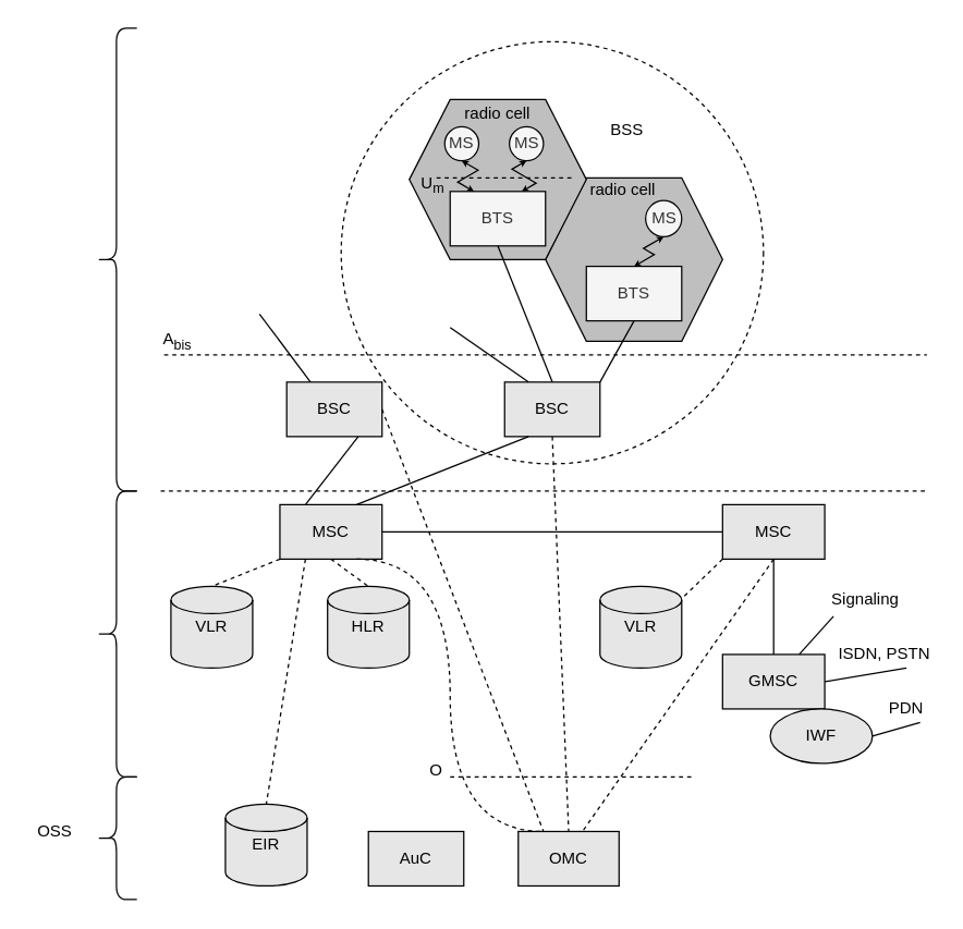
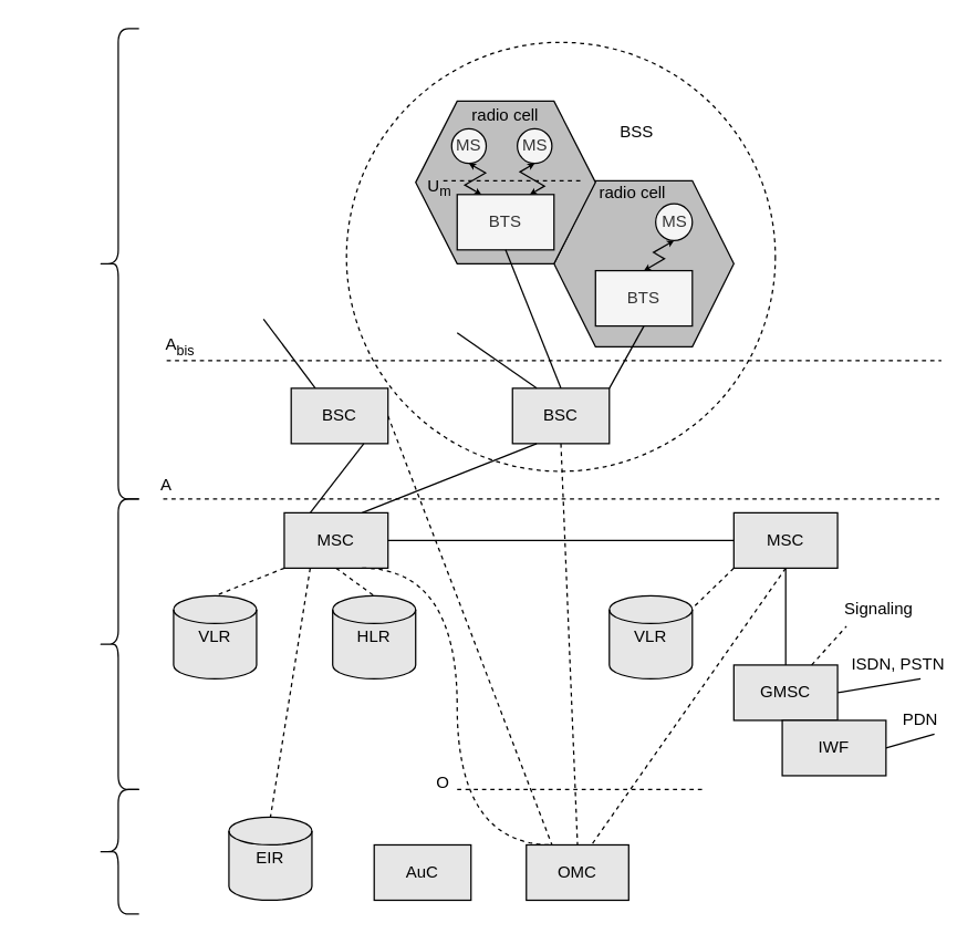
+ <mxCell id="61" value="A" style="text;html=1;strokeColor=none;fillColor=none;align=center;verticalAlign=middle;whiteSpace=wrap;rounded=0;shadow=0;sketch=0;strokeWidth=1;" parent="2" vertex="1"><mxGeometry x="80" y="310" width="40" height="20" as="geometry" /></mxCell>
- <mxCell id="27" style="edgeStyle=none;rounded=0;orthogonalLoop=1;jettySize=auto;html=1;exitX=0.75;exitY=0;exitDx=0;exitDy=0;dashed=0;endArrow=none;endFill=0;entryX=0.107;entryY=1.1;entryDx=0;entryDy=0;entryPerimeter=0;strokeWidth=1;" parent="2" source="20" target="26" edge="1"><mxGeometry relative="1" as="geometry"><mxPoint x="585" y="420" as="targetPoint" /></mxGeometry></mxCell>
+ <mxCell id="27" style="edgeStyle=none;rounded=0;orthogonalLoop=1;jettySize=auto;html=1;exitX=0.75;exitY=0;exitDx=0;exitDy=0;dashed=1;endArrow=none;endFill=0;entryX=0.107;entryY=1.1;entryDx=0;entryDy=0;entryPerimeter=0;strokeWidth=1;" parent="2" source="20" target="26" edge="1"><mxGeometry relative="1" as="geometry"><mxPoint x="585" y="420" as="targetPoint" /></mxGeometry></mxCell>
- <mxCell id="23" value="IWF" style="ellipse;whiteSpace=wrap;html=1;shadow=0;sketch=0;fillColor=#E6E6E6;strokeWidth=1;" parent="2" vertex="1"><mxGeometry x="545" y="490" width="75" height="40" as="geometry" /></mxCell>
+ <mxCell id="23" value="IWF" style="rounded=0;whiteSpace=wrap;html=1;shadow=0;sketch=0;fillColor=#E6E6E6;strokeWidth=1;" parent="2" vertex="1"><mxGeometry x="545" y="490" width="75" height="40" as="geometry" /></mxCell>
- <mxCell id="58" value="OSS" style="text;html=1;strokeColor=none;fillColor=none;align=center;verticalAlign=middle;whiteSpace=wrap;rounded=0;shadow=0;sketch=0;strokeWidth=1;" parent="2" vertex="1"><mxGeometry y="570" width="40" height="20" as="geometry" /></mxCell>
